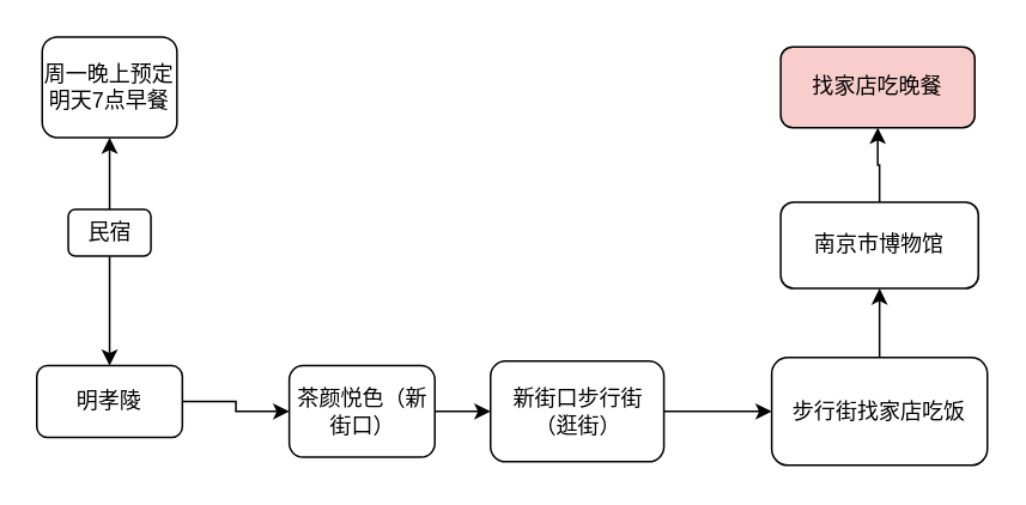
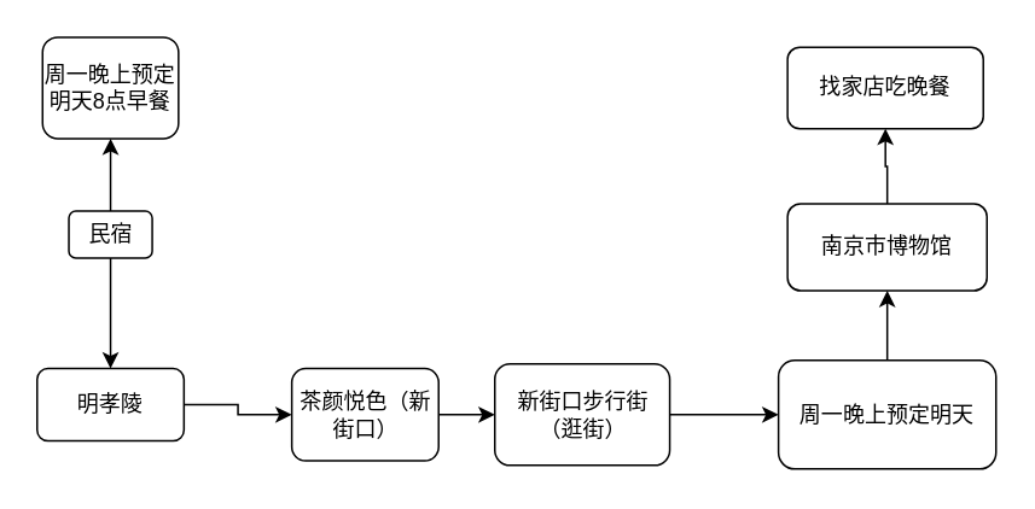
- <mxCell id="15" value="周一晚上预定明天7点早餐" style="whiteSpace=wrap;html=1;rounded=1;glass=0;strokeWidth=1;shadow=0;" vertex="1" parent="1"><mxGeometry x="23" y="20" width="75" height="56" as="geometry" /></mxCell>
+ <mxCell id="15" value="周一晚上预定明天8点早餐" style="whiteSpace=wrap;html=1;rounded=1;glass=0;strokeWidth=1;shadow=0;" vertex="1" parent="1"><mxGeometry x="23" y="20" width="75" height="56" as="geometry" /></mxCell>
- <mxCell id="16" value="找家店吃晚餐" style="whiteSpace=wrap;html=1;rounded=1;glass=0;strokeWidth=1;shadow=0;fillColor=#f8cecc;" vertex="1" parent="1"><mxGeometry x="434" y="25.5" width="108" height="45" as="geometry" /></mxCell>
+ <mxCell id="16" value="找家店吃晚餐" style="whiteSpace=wrap;html=1;rounded=1;glass=0;strokeWidth=1;shadow=0;" vertex="1" parent="1"><mxGeometry x="434" y="25.5" width="108" height="45" as="geometry" /></mxCell>
- <mxCell id="12" value="步行街找家店吃饭" style="whiteSpace=wrap;html=1;rounded=1;glass=0;strokeWidth=1;shadow=0;" vertex="1" parent="1"><mxGeometry x="429" y="198.5" width="120" height="60" as="geometry" /></mxCell>
+ <mxCell id="12" value="周一晚上预定明天" style="whiteSpace=wrap;html=1;rounded=1;glass=0;strokeWidth=1;shadow=0;" vertex="1" parent="1"><mxGeometry x="429" y="198.5" width="120" height="60" as="geometry" /></mxCell>
